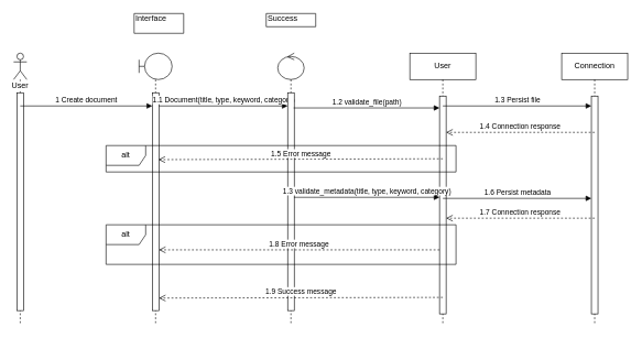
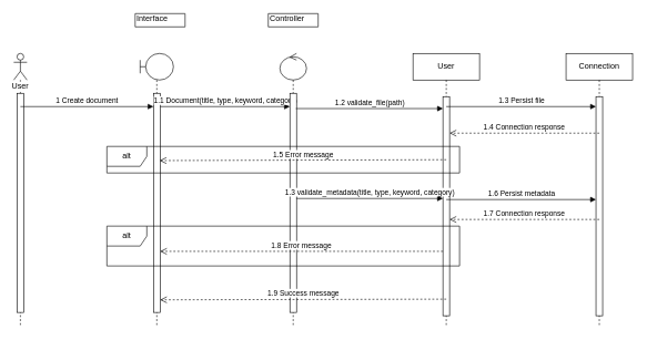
- <mxCell id="15" value="Success" style="shape=note;whiteSpace=wrap;html=1;size=0;verticalAlign=top;align=left;spacingTop=-6;" parent="1" vertex="1"><mxGeometry x="402.5" y="20" width="75" height="20" as="geometry" /></mxCell>
+ <mxCell id="15" value="Controller" style="shape=note;whiteSpace=wrap;html=1;size=0;verticalAlign=top;align=left;spacingTop=-6;" parent="1" vertex="1"><mxGeometry x="402.5" y="20" width="75" height="20" as="geometry" /></mxCell>
- <mxCell id="14" value="Interface" style="shape=note;whiteSpace=wrap;html=1;size=0;verticalAlign=top;align=left;spacingTop=-6;" parent="1" vertex="1"><mxGeometry x="202.5" y="20" width="75" height="30" as="geometry" /></mxCell>
+ <mxCell id="14" value="Interface" style="shape=note;whiteSpace=wrap;html=1;size=0;verticalAlign=top;align=left;spacingTop=-6;" parent="1" vertex="1"><mxGeometry x="202.5" y="20" width="75" height="20" as="geometry" /></mxCell>
